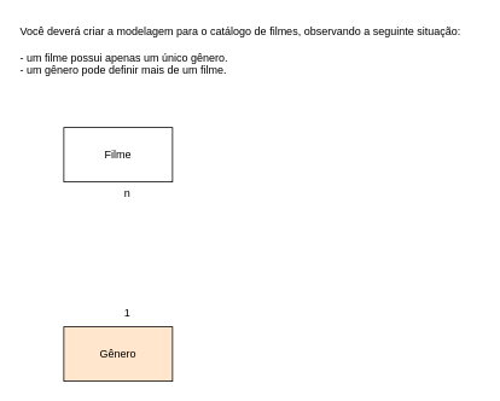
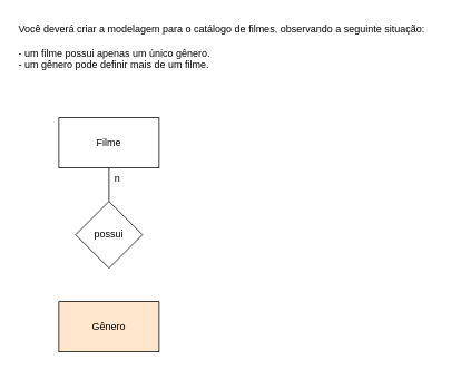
+ <mxCell id="3" style="edgeStyle=orthogonalEdgeStyle;rounded=0;orthogonalLoop=1;jettySize=auto;html=1;entryX=0.5;entryY=0;entryDx=0;entryDy=0;endArrow=none;endFill=0;" edge="1" parent="1" source="4" target="6"><mxGeometry relative="1" as="geometry" /></mxCell>
+ <mxCell id="6" value="possui" style="rhombus;whiteSpace=wrap;html=1;" vertex="1" parent="1"><mxGeometry x="90" y="240" width="80" height="80" as="geometry" /></mxCell>
- <mxCell id="7" value="1" style="text;html=1;align=center;verticalAlign=middle;resizable=0;points=[];autosize=1;strokeColor=none;fillColor=none;" vertex="1" parent="1"><mxGeometry x="125" y="330" width="30" height="30" as="geometry" /></mxCell>
